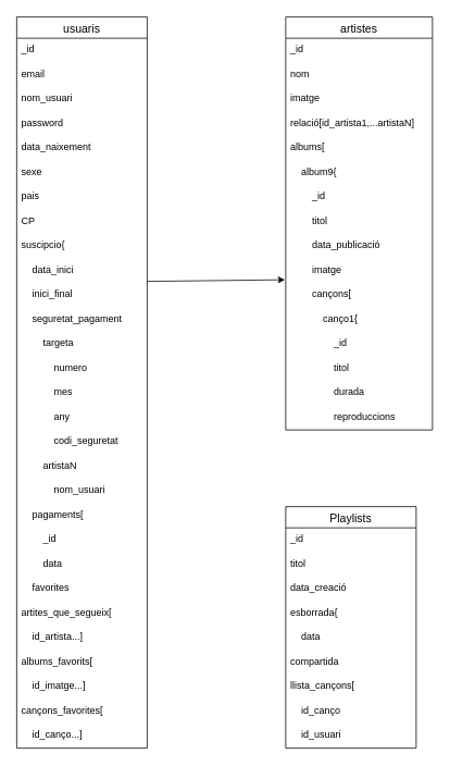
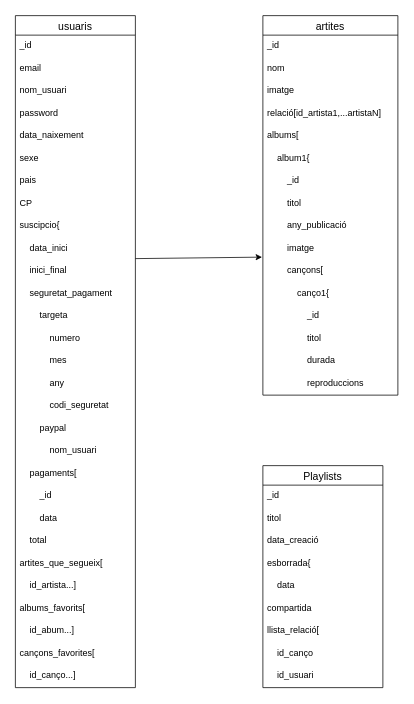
- <mxCell id="2" value="artistes" style="swimlane;fontStyle=0;childLayout=stackLayout;horizontal=1;startSize=26;horizontalStack=0;resizeParent=1;resizeParentMax=0;resizeLast=0;collapsible=1;marginBottom=0;align=center;fontSize=14;" vertex="1" parent="1"><mxGeometry x="350" y="20" width="180" height="506" as="geometry" /></mxCell>
+ <mxCell id="2" value="artites" style="swimlane;fontStyle=0;childLayout=stackLayout;horizontal=1;startSize=26;horizontalStack=0;resizeParent=1;resizeParentMax=0;resizeLast=0;collapsible=1;marginBottom=0;align=center;fontSize=14;" vertex="1" parent="1"><mxGeometry x="350" y="20" width="180" height="506" as="geometry" /></mxCell>
- <mxCell id="8" value="    album9{&#10;" style="text;strokeColor=none;fillColor=none;spacingLeft=4;spacingRight=4;overflow=hidden;rotatable=0;points=[[0,0.5],[1,0.5]];portConstraint=eastwest;fontSize=12;" vertex="1" parent="2"><mxGeometry y="176" width="180" height="30" as="geometry" /></mxCell>
+ <mxCell id="8" value="    album1{&#10;" style="text;strokeColor=none;fillColor=none;spacingLeft=4;spacingRight=4;overflow=hidden;rotatable=0;points=[[0,0.5],[1,0.5]];portConstraint=eastwest;fontSize=12;" vertex="1" parent="2"><mxGeometry y="176" width="180" height="30" as="geometry" /></mxCell>
- <mxCell id="11" value="        data_publicació" style="text;strokeColor=none;fillColor=none;spacingLeft=4;spacingRight=4;overflow=hidden;rotatable=0;points=[[0,0.5],[1,0.5]];portConstraint=eastwest;fontSize=12;" vertex="1" parent="2"><mxGeometry y="266" width="180" height="30" as="geometry" /></mxCell>
+ <mxCell id="11" value="        any_publicació" style="text;strokeColor=none;fillColor=none;spacingLeft=4;spacingRight=4;overflow=hidden;rotatable=0;points=[[0,0.5],[1,0.5]];portConstraint=eastwest;fontSize=12;" vertex="1" parent="2"><mxGeometry y="266" width="180" height="30" as="geometry" /></mxCell>
- <mxCell id="37" value="        artistaN" style="text;strokeColor=none;fillColor=none;spacingLeft=4;spacingRight=4;overflow=hidden;rotatable=0;points=[[0,0.5],[1,0.5]];portConstraint=eastwest;fontSize=12;" vertex="1" parent="19"><mxGeometry y="536" width="160" height="30" as="geometry" /></mxCell>
+ <mxCell id="37" value="        paypal" style="text;strokeColor=none;fillColor=none;spacingLeft=4;spacingRight=4;overflow=hidden;rotatable=0;points=[[0,0.5],[1,0.5]];portConstraint=eastwest;fontSize=12;" vertex="1" parent="19"><mxGeometry y="536" width="160" height="30" as="geometry" /></mxCell>
- <mxCell id="42" value="    favorites" style="text;strokeColor=none;fillColor=none;spacingLeft=4;spacingRight=4;overflow=hidden;rotatable=0;points=[[0,0.5],[1,0.5]];portConstraint=eastwest;fontSize=12;" vertex="1" parent="19"><mxGeometry y="686" width="160" height="30" as="geometry" /></mxCell>
+ <mxCell id="42" value="    total" style="text;strokeColor=none;fillColor=none;spacingLeft=4;spacingRight=4;overflow=hidden;rotatable=0;points=[[0,0.5],[1,0.5]];portConstraint=eastwest;fontSize=12;" vertex="1" parent="19"><mxGeometry y="686" width="160" height="30" as="geometry" /></mxCell>
- <mxCell id="46" value="    id_imatge...]" style="text;strokeColor=none;fillColor=none;spacingLeft=4;spacingRight=4;overflow=hidden;rotatable=0;points=[[0,0.5],[1,0.5]];portConstraint=eastwest;fontSize=12;" vertex="1" parent="19"><mxGeometry y="806" width="160" height="30" as="geometry" /></mxCell>
+ <mxCell id="46" value="    id_abum...]" style="text;strokeColor=none;fillColor=none;spacingLeft=4;spacingRight=4;overflow=hidden;rotatable=0;points=[[0,0.5],[1,0.5]];portConstraint=eastwest;fontSize=12;" vertex="1" parent="19"><mxGeometry y="806" width="160" height="30" as="geometry" /></mxCell>
- <mxCell id="57" value="llista_cançons[" style="text;strokeColor=none;fillColor=none;spacingLeft=4;spacingRight=4;overflow=hidden;rotatable=0;points=[[0,0.5],[1,0.5]];portConstraint=eastwest;fontSize=12;" vertex="1" parent="50"><mxGeometry y="206" width="160" height="30" as="geometry" /></mxCell>
+ <mxCell id="57" value="llista_relació[" style="text;strokeColor=none;fillColor=none;spacingLeft=4;spacingRight=4;overflow=hidden;rotatable=0;points=[[0,0.5],[1,0.5]];portConstraint=eastwest;fontSize=12;" vertex="1" parent="50"><mxGeometry y="206" width="160" height="30" as="geometry" /></mxCell>
